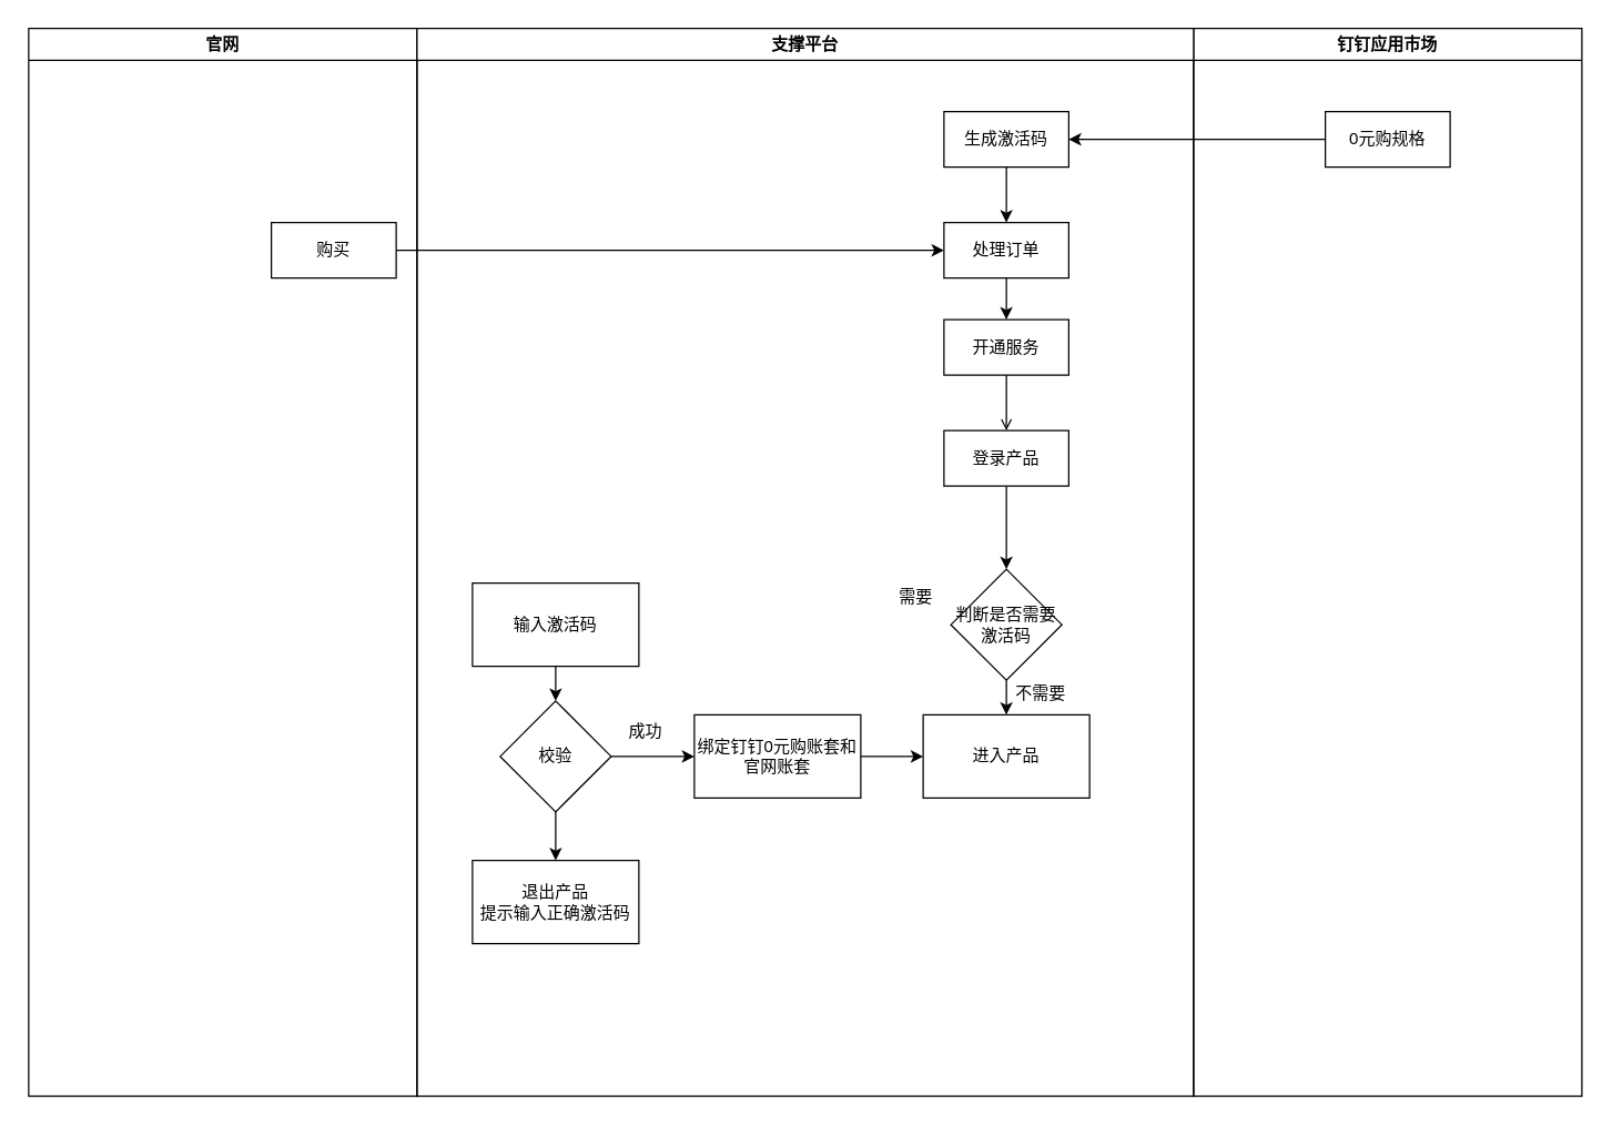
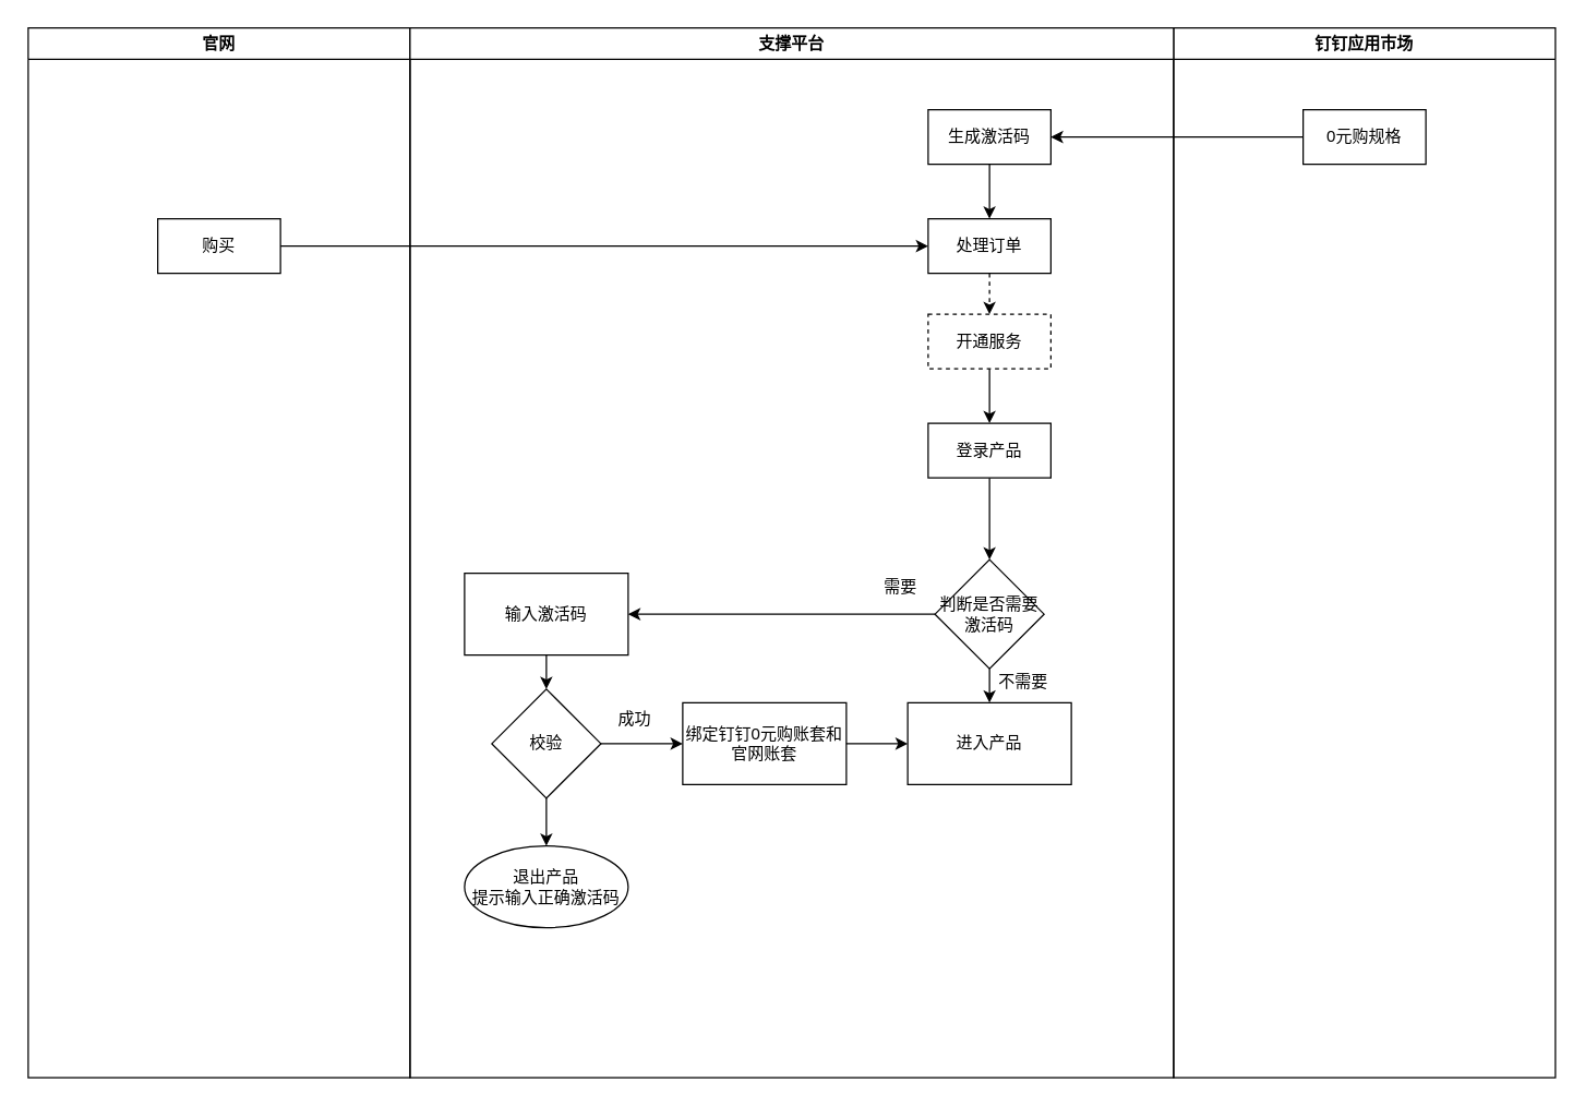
- <mxCell id="3" value="购买" style="rounded=0;whiteSpace=wrap;html=1;" vertex="1" parent="2"><mxGeometry x="175" y="140" width="90" height="40" as="geometry" /></mxCell>
+ <mxCell id="3" value="购买" style="rounded=0;whiteSpace=wrap;html=1;" vertex="1" parent="2"><mxGeometry x="95" y="140" width="90" height="40" as="geometry" /></mxCell>
- <mxCell id="18" value="" style="edgeStyle=elbowEdgeStyle;rounded=0;orthogonalLoop=1;jettySize=auto;elbow=vertical;html=1;" edge="1" parent="13" source="15" target="17"><mxGeometry relative="1" as="geometry" /></mxCell>
+ <mxCell id="18" value="" style="edgeStyle=elbowEdgeStyle;rounded=0;orthogonalLoop=1;jettySize=auto;elbow=vertical;html=1;dashed=1;" edge="1" parent="13" source="15" target="17"><mxGeometry relative="1" as="geometry" /></mxCell>
- <mxCell id="17" value="开通服务" style="rounded=0;whiteSpace=wrap;html=1;" vertex="1" parent="13"><mxGeometry x="380" y="210" width="90" height="40" as="geometry" /></mxCell>
+ <mxCell id="17" value="开通服务" style="rounded=0;whiteSpace=wrap;html=1;dashed=1;" vertex="1" parent="13"><mxGeometry x="380" y="210" width="90" height="40" as="geometry" /></mxCell>
- <mxCell id="20" value="" style="edgeStyle=elbowEdgeStyle;rounded=0;orthogonalLoop=1;jettySize=auto;elbow=vertical;html=1;endArrow=open;" edge="1" parent="13" source="17" target="19"><mxGeometry relative="1" as="geometry" /></mxCell>
+ <mxCell id="20" value="" style="edgeStyle=elbowEdgeStyle;rounded=0;orthogonalLoop=1;jettySize=auto;elbow=vertical;html=1;" edge="1" parent="13" source="17" target="19"><mxGeometry relative="1" as="geometry" /></mxCell>
+ <mxCell id="5" value="" style="edgeStyle=elbowEdgeStyle;rounded=0;orthogonalLoop=1;jettySize=auto;elbow=vertical;html=1;" edge="1" parent="1" source="6" target="9"><mxGeometry relative="1" as="geometry" /></mxCell>
- <mxCell id="25" value="退出产品&lt;br&gt;提示输入正确激活码" style="whiteSpace=wrap;html=1;rounded=0;" vertex="1" parent="13"><mxGeometry x="40" y="600" width="120" height="60" as="geometry" /></mxCell>
+ <mxCell id="25" value="退出产品&lt;br&gt;提示输入正确激活码" style="ellipse;whiteSpace=wrap;html=1;" vertex="1" parent="13"><mxGeometry x="40" y="600" width="120" height="60" as="geometry" /></mxCell>
